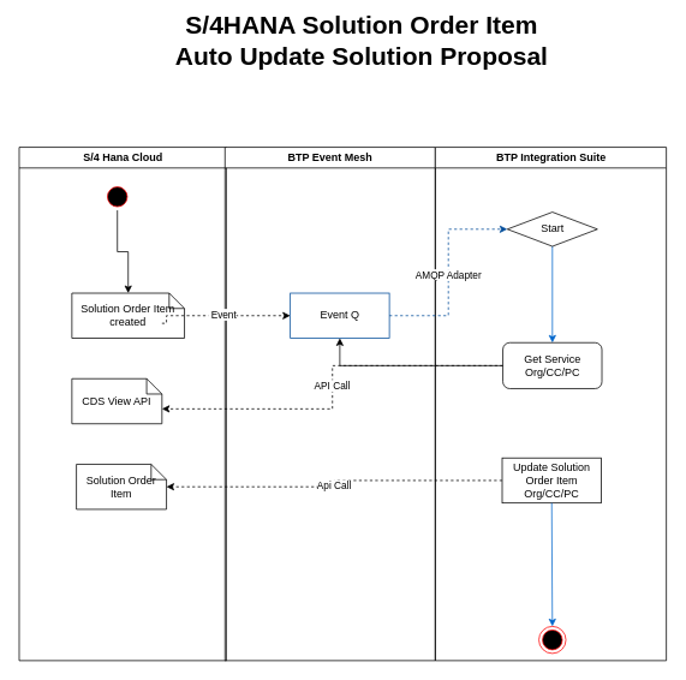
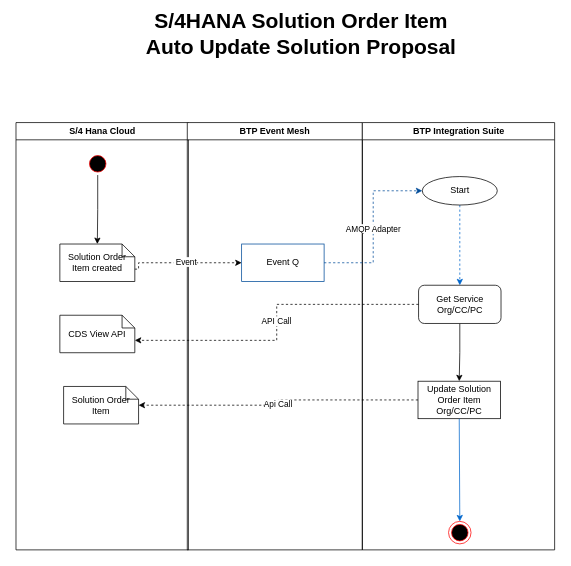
- <mxCell id="11" value="Start" style="rhombus;whiteSpace=wrap;html=1;" parent="9" vertex="1"><mxGeometry x="80" y="72" width="100" height="38" as="geometry" /></mxCell>
+ <mxCell id="11" value="Start" style="ellipse;whiteSpace=wrap;html=1;" parent="9" vertex="1"><mxGeometry x="80" y="72" width="100" height="38" as="geometry" /></mxCell>
- <mxCell id="10" style="edgeStyle=orthogonalEdgeStyle;rounded=0;orthogonalLoop=1;jettySize=auto;html=1;exitX=0.5;exitY=1;exitDx=0;exitDy=0;entryX=0.5;entryY=0;entryDx=0;entryDy=0;fontColor=#004C99;strokeColor=#0066CC;" parent="9" source="11" target="13" edge="1"><mxGeometry relative="1" as="geometry"><Array as="points"><mxPoint x="130" y="212" /><mxPoint x="130" y="212" /></Array></mxGeometry></mxCell>
+ <mxCell id="10" style="edgeStyle=orthogonalEdgeStyle;rounded=0;orthogonalLoop=1;jettySize=auto;html=1;exitX=0.5;exitY=1;exitDx=0;exitDy=0;entryX=0.5;entryY=0;entryDx=0;entryDy=0;fontColor=#004C99;strokeColor=#0066CC;dashed=1;" parent="9" source="11" target="13" edge="1"><mxGeometry relative="1" as="geometry"><Array as="points"><mxPoint x="130" y="212" /><mxPoint x="130" y="212" /></Array></mxGeometry></mxCell>
- <mxCell id="5" value="Solution Order Item created" style="shape=note;whiteSpace=wrap;size=17" parent="2" vertex="1"><mxGeometry x="58.5" y="162" width="125" height="50" as="geometry" /></mxCell>
+ <mxCell id="5" value="Solution Order Item created" style="shape=note;whiteSpace=wrap;size=17" parent="2" vertex="1"><mxGeometry x="58.5" y="162" width="100" height="50" as="geometry" /></mxCell>
- <mxCell id="12" style="edgeStyle=orthogonalEdgeStyle;rounded=0;orthogonalLoop=1;jettySize=auto;html=1;" parent="9" source="13" target="8" edge="1"><mxGeometry relative="1" as="geometry" /></mxCell>
+ <mxCell id="12" style="edgeStyle=orthogonalEdgeStyle;rounded=0;orthogonalLoop=1;jettySize=auto;html=1;entryX=0.5;entryY=0;entryDx=0;entryDy=0;" parent="9" source="13" target="14" edge="1"><mxGeometry relative="1" as="geometry" /></mxCell>
